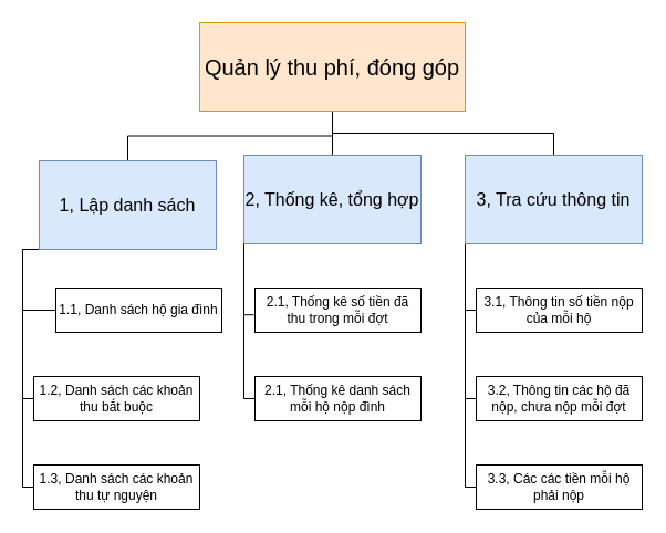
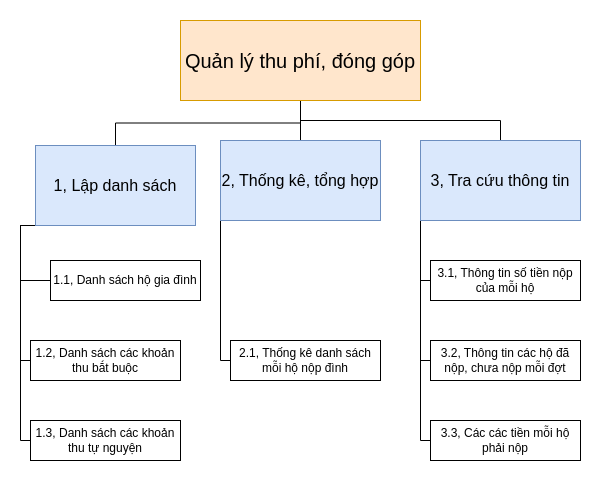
- <mxCell id="20" value="2.1, Thống kê số tiền đã thu trong mỗi đợt" style="rounded=0;whiteSpace=wrap;html=1;" vertex="1" parent="2"><mxGeometry x="210" y="240" width="150" height="40" as="geometry" /></mxCell>
- <mxCell id="25" style="edgeStyle=orthogonalEdgeStyle;rounded=0;orthogonalLoop=1;jettySize=auto;html=1;exitX=0;exitY=1;exitDx=0;exitDy=0;entryX=-0.006;entryY=0.606;entryDx=0;entryDy=0;entryPerimeter=0;endArrow=none;endFill=0;" edge="1" parent="2" source="12" target="20"><mxGeometry relative="1" as="geometry"><Array as="points"><mxPoint x="200" y="264" /></Array></mxGeometry></mxCell>
